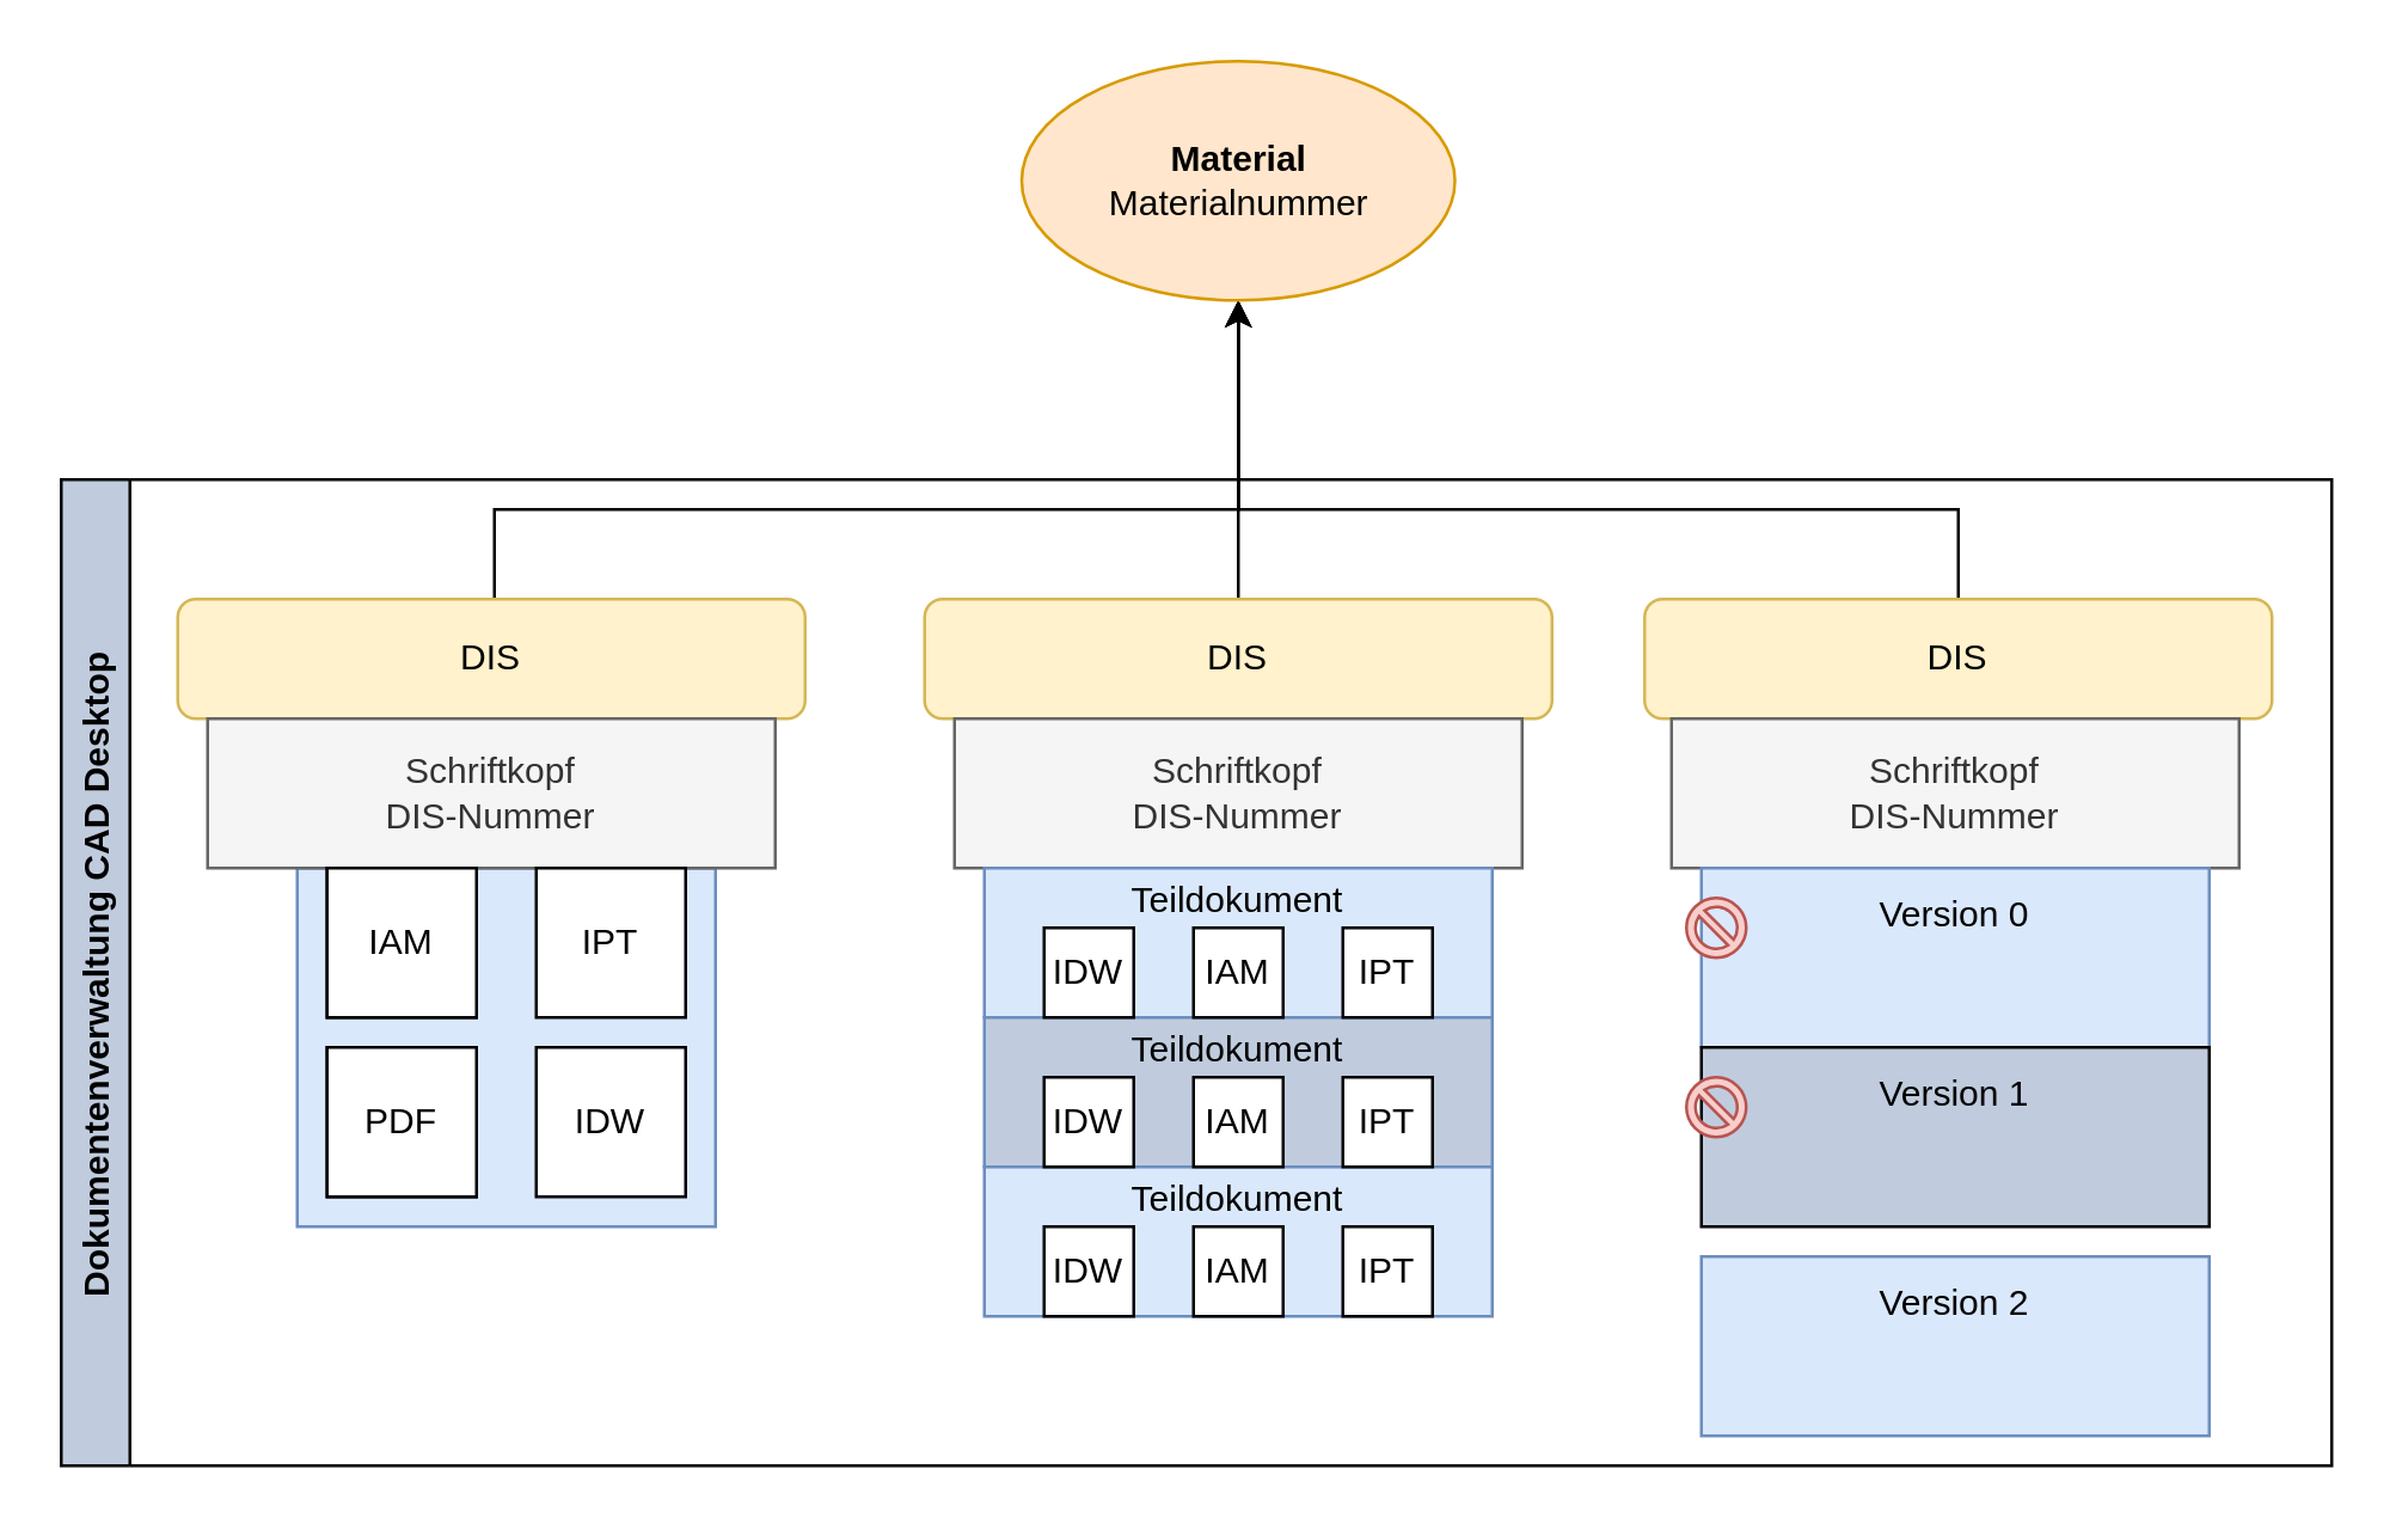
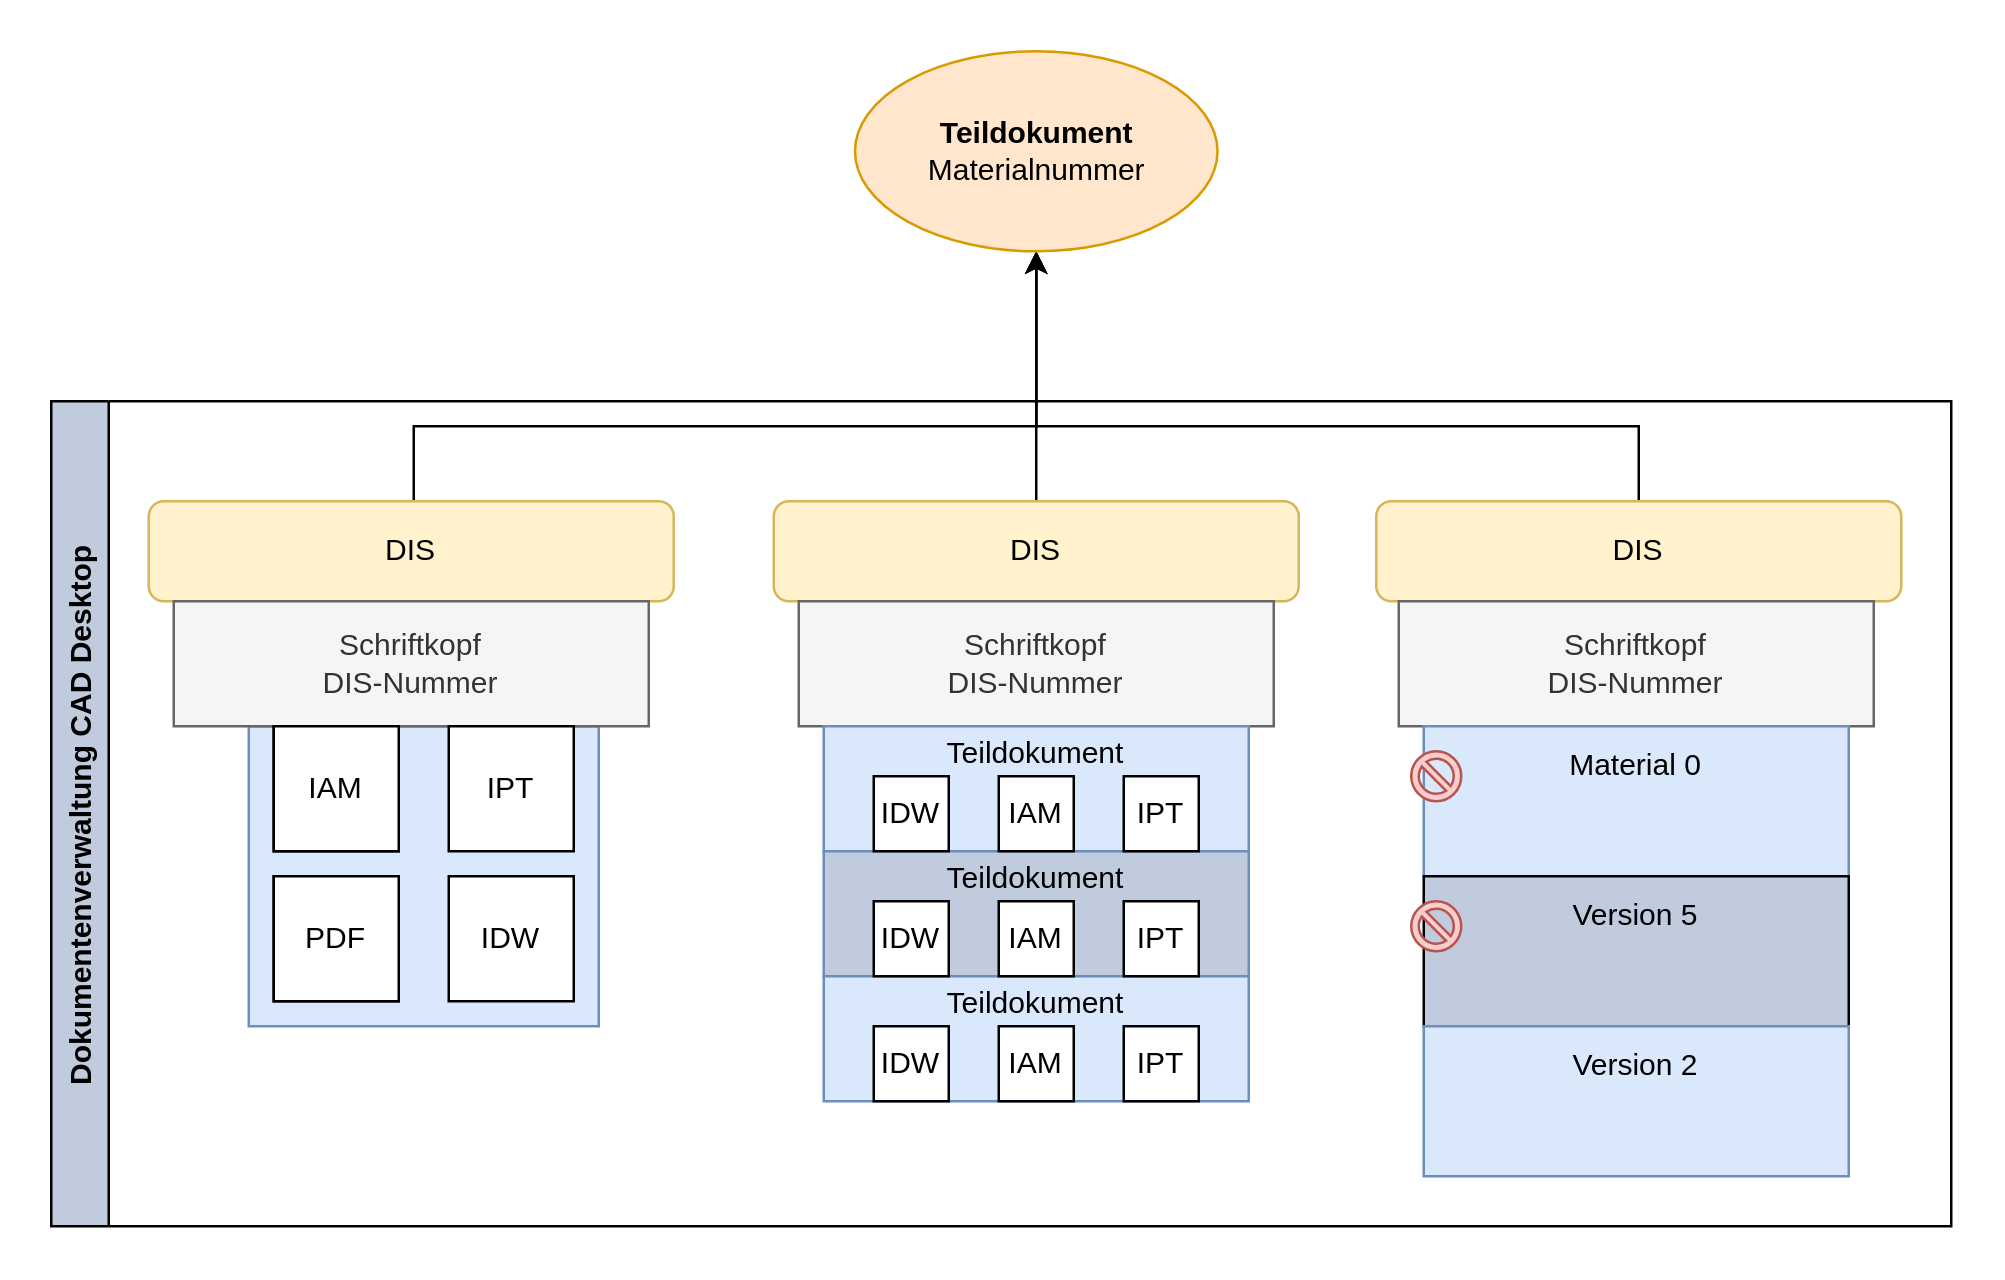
- <mxCell id="6" value="&lt;b&gt;Material&lt;/b&gt;&lt;br&gt;Materialnummer" style="ellipse;whiteSpace=wrap;html=1;fillColor=#ffe6cc;strokeColor=#d79b00;" vertex="1" parent="1"><mxGeometry x="341.5" y="20" width="145" height="80" as="geometry" /></mxCell>
+ <mxCell id="6" value="&lt;b&gt;Teildokument&lt;/b&gt;&lt;br&gt;Materialnummer" style="ellipse;whiteSpace=wrap;html=1;fillColor=#ffe6cc;strokeColor=#d79b00;" vertex="1" parent="1"><mxGeometry x="341.5" y="20" width="145" height="80" as="geometry" /></mxCell>
- <mxCell id="30" value="Version 0&lt;br&gt;&lt;br&gt;&amp;nbsp;&amp;nbsp;" style="rounded=0;whiteSpace=wrap;html=1;fillColor=#dae8fc;strokeColor=#6c8ebf;" vertex="1" parent="7"><mxGeometry x="549" y="130" width="170" height="60" as="geometry" /></mxCell>
+ <mxCell id="30" value="Material 0&lt;br&gt;&lt;br&gt;&amp;nbsp;&amp;nbsp;" style="rounded=0;whiteSpace=wrap;html=1;fillColor=#dae8fc;strokeColor=#6c8ebf;" vertex="1" parent="7"><mxGeometry x="549" y="130" width="170" height="60" as="geometry" /></mxCell>
- <mxCell id="31" value="Version 1&lt;br&gt;&lt;br&gt;&amp;nbsp; &amp;nbsp;" style="rounded=0;whiteSpace=wrap;html=1;fillColor=#C0CCDE;" vertex="1" parent="7"><mxGeometry x="549" y="190" width="170" height="60" as="geometry" /></mxCell>
+ <mxCell id="31" value="Version 5&lt;br&gt;&lt;br&gt;&amp;nbsp; &amp;nbsp;" style="rounded=0;whiteSpace=wrap;html=1;fillColor=#C0CCDE;" vertex="1" parent="7"><mxGeometry x="549" y="190" width="170" height="60" as="geometry" /></mxCell>
- <mxCell id="32" value="Version 2&lt;br&gt;&lt;br&gt;&amp;nbsp;&amp;nbsp;" style="rounded=0;whiteSpace=wrap;html=1;fillColor=#dae8fc;strokeColor=#6c8ebf;" vertex="1" parent="7"><mxGeometry x="549" y="260" width="170" height="60" as="geometry" /></mxCell>
+ <mxCell id="32" value="Version 2&lt;br&gt;&lt;br&gt;&amp;nbsp;&amp;nbsp;" style="rounded=0;whiteSpace=wrap;html=1;fillColor=#dae8fc;strokeColor=#6c8ebf;" vertex="1" parent="7"><mxGeometry x="549" y="250" width="170" height="60" as="geometry" /></mxCell>
